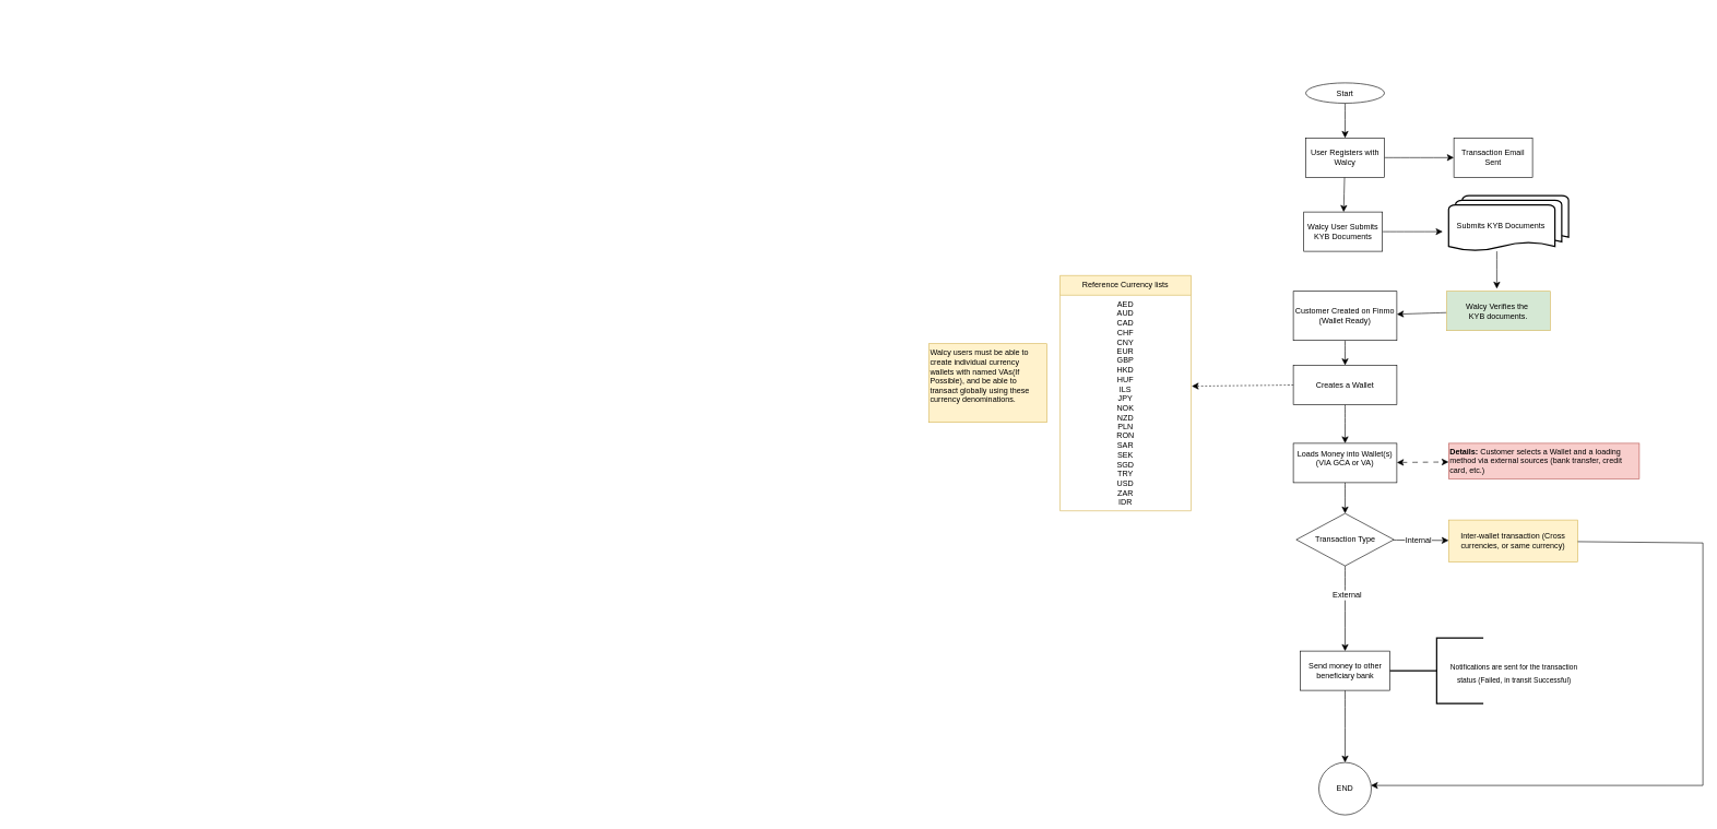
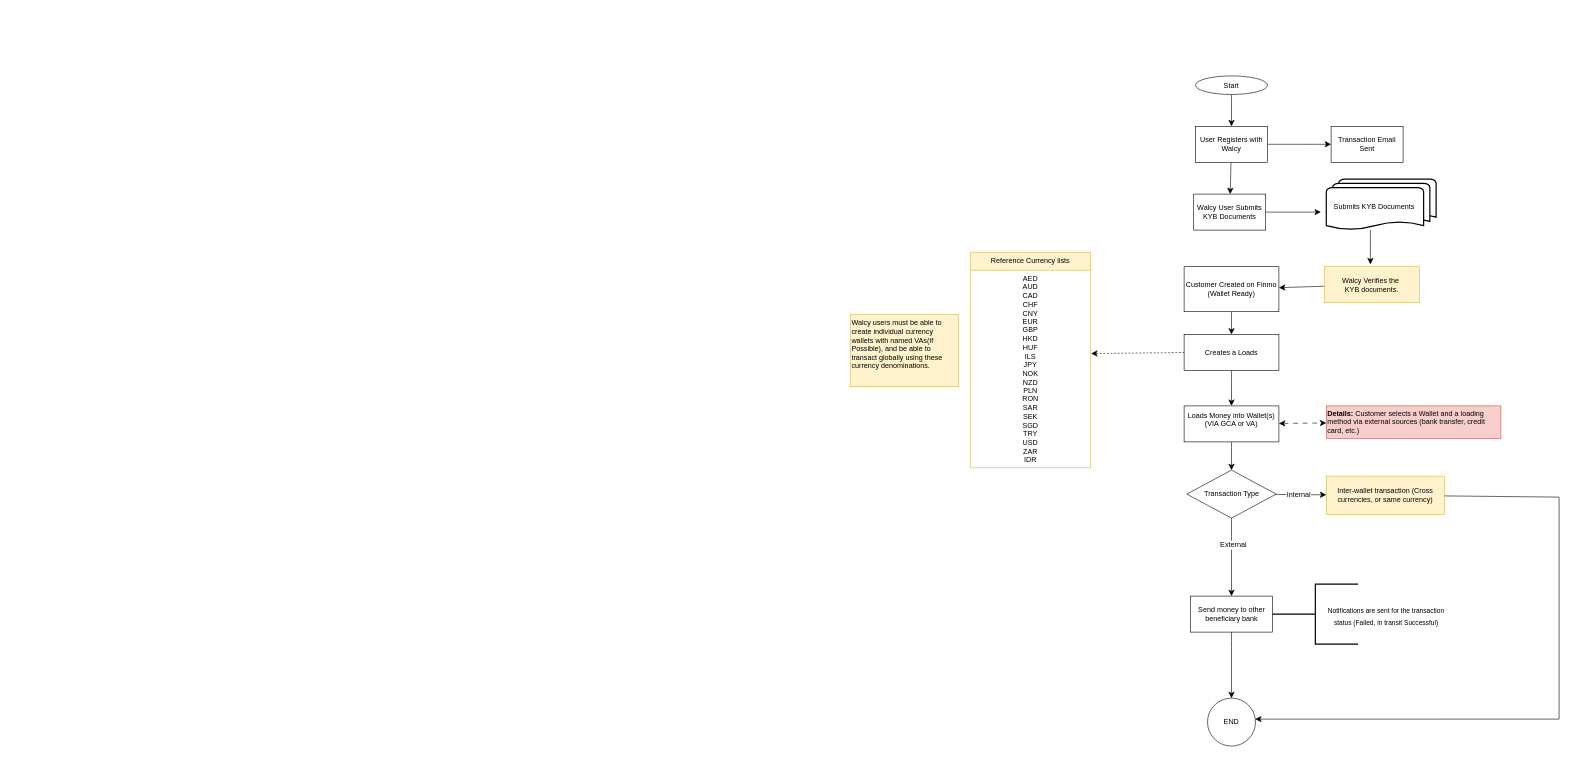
- <mxCell id="9" value="Walcy Verifies the&amp;nbsp;&lt;div&gt;KYB documents.&lt;/div&gt;" style="rounded=0;whiteSpace=wrap;html=1;fillColor=#d5e8d4;strokeColor=#d6b656;spacingLeft=0;" vertex="1" parent="1"><mxGeometry x="2207" y="444" width="158" height="60" as="geometry" /></mxCell>
+ <mxCell id="9" value="Walcy Verifies the&amp;nbsp;&lt;div&gt;KYB documents.&lt;/div&gt;" style="rounded=0;whiteSpace=wrap;html=1;fillColor=#fff2cc;strokeColor=#d6b656;spacingLeft=0;" vertex="1" parent="1"><mxGeometry x="2207" y="444" width="158" height="60" as="geometry" /></mxCell>
- <mxCell id="14" value="Creates a Wallet" style="rounded=0;whiteSpace=wrap;html=1;spacingLeft=0;" vertex="1" parent="1"><mxGeometry x="1973" y="557" width="158" height="60" as="geometry" /></mxCell>
+ <mxCell id="14" value="Creates a Loads" style="rounded=0;whiteSpace=wrap;html=1;spacingLeft=0;" vertex="1" parent="1"><mxGeometry x="1973" y="557" width="158" height="60" as="geometry" /></mxCell>
